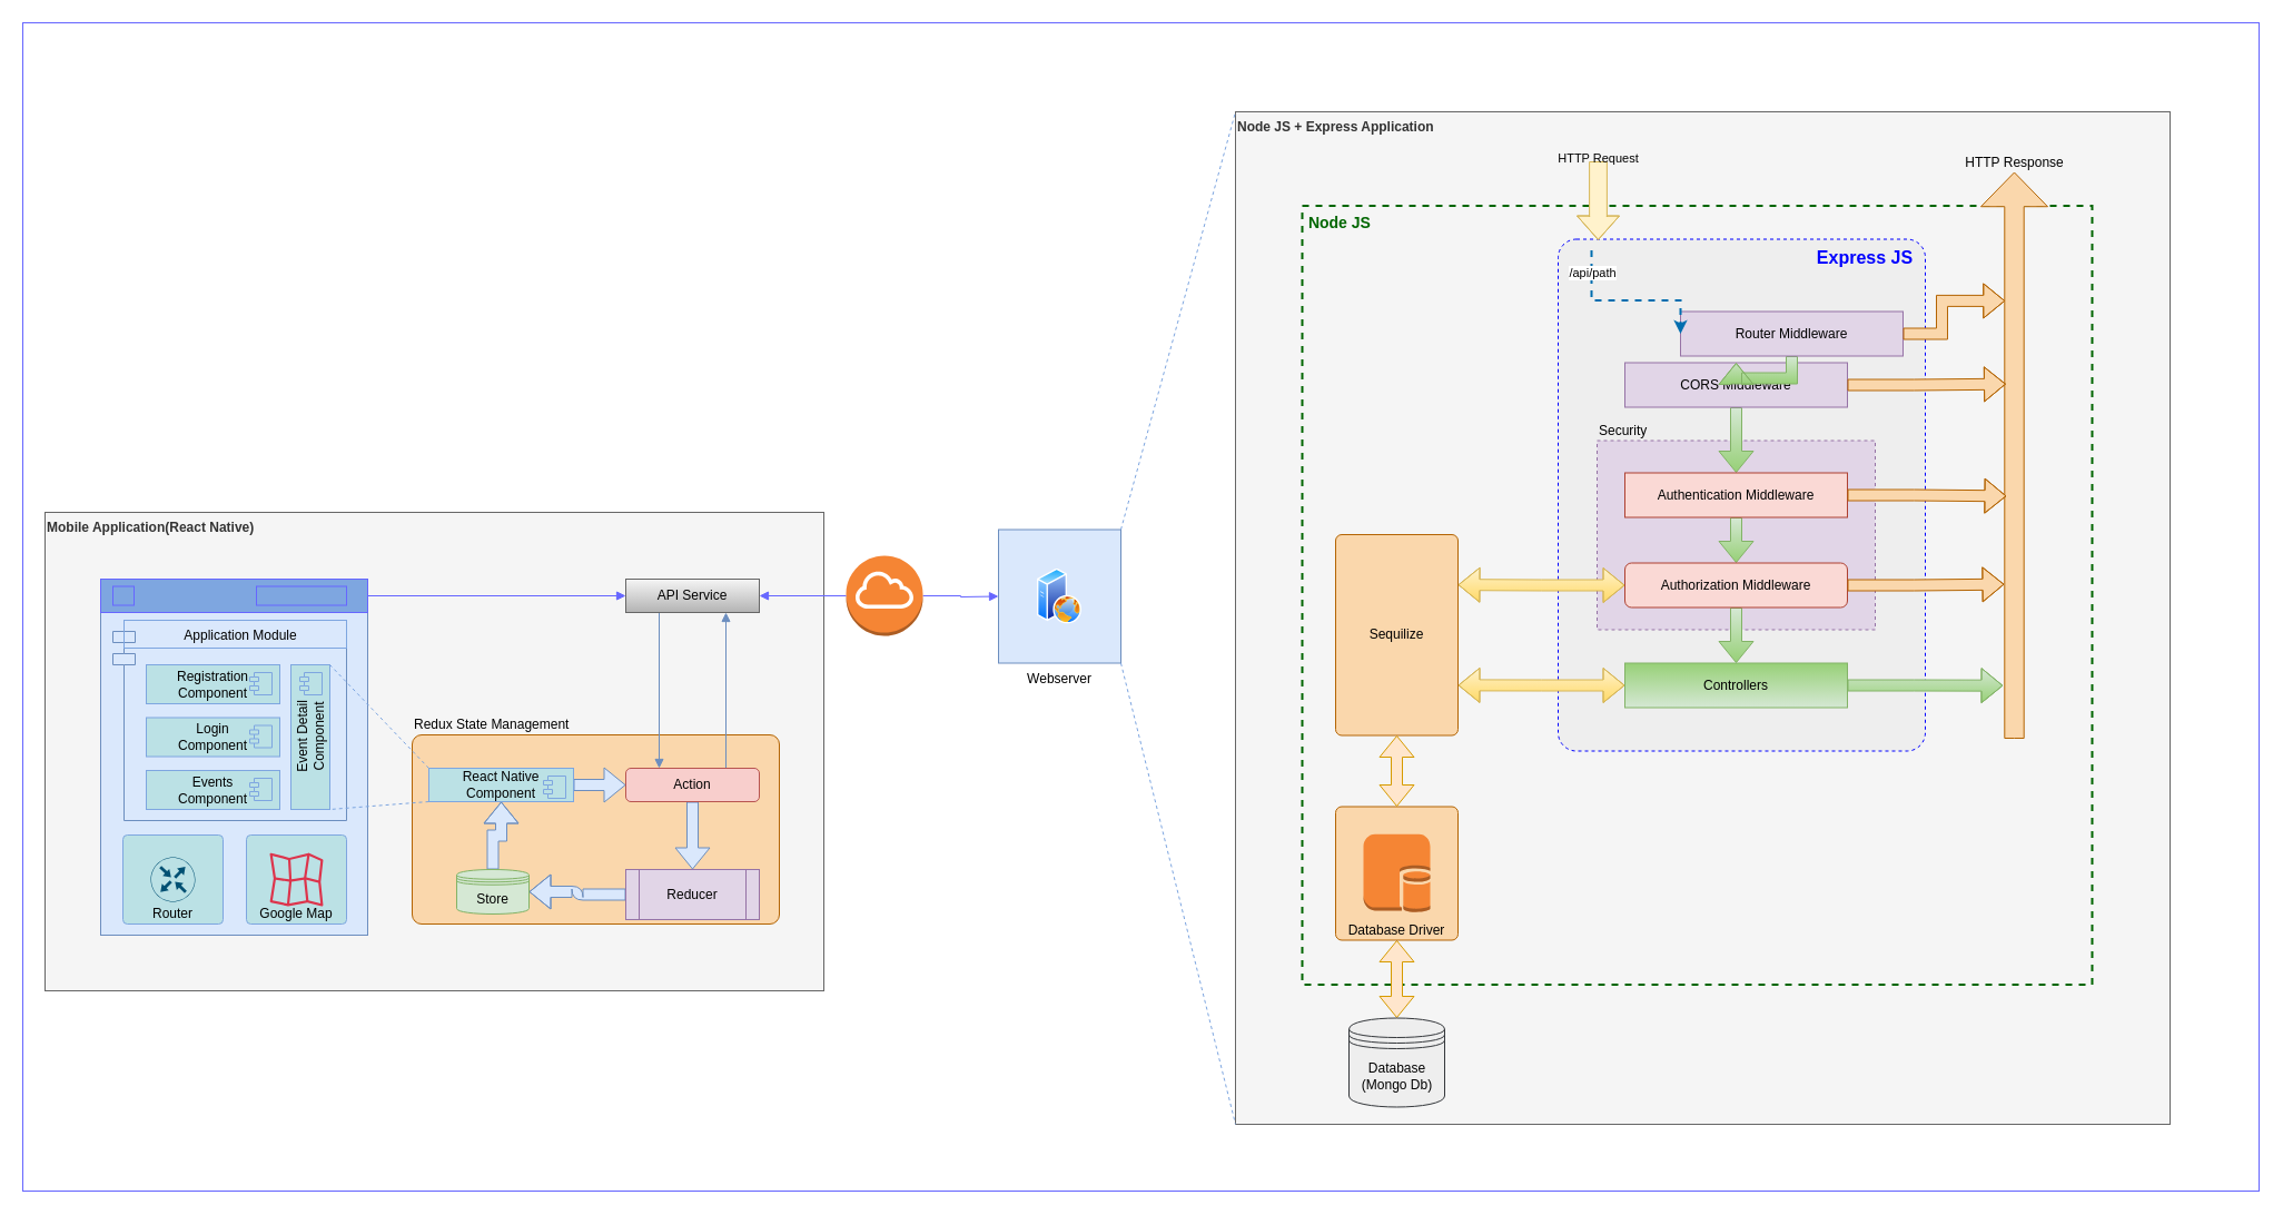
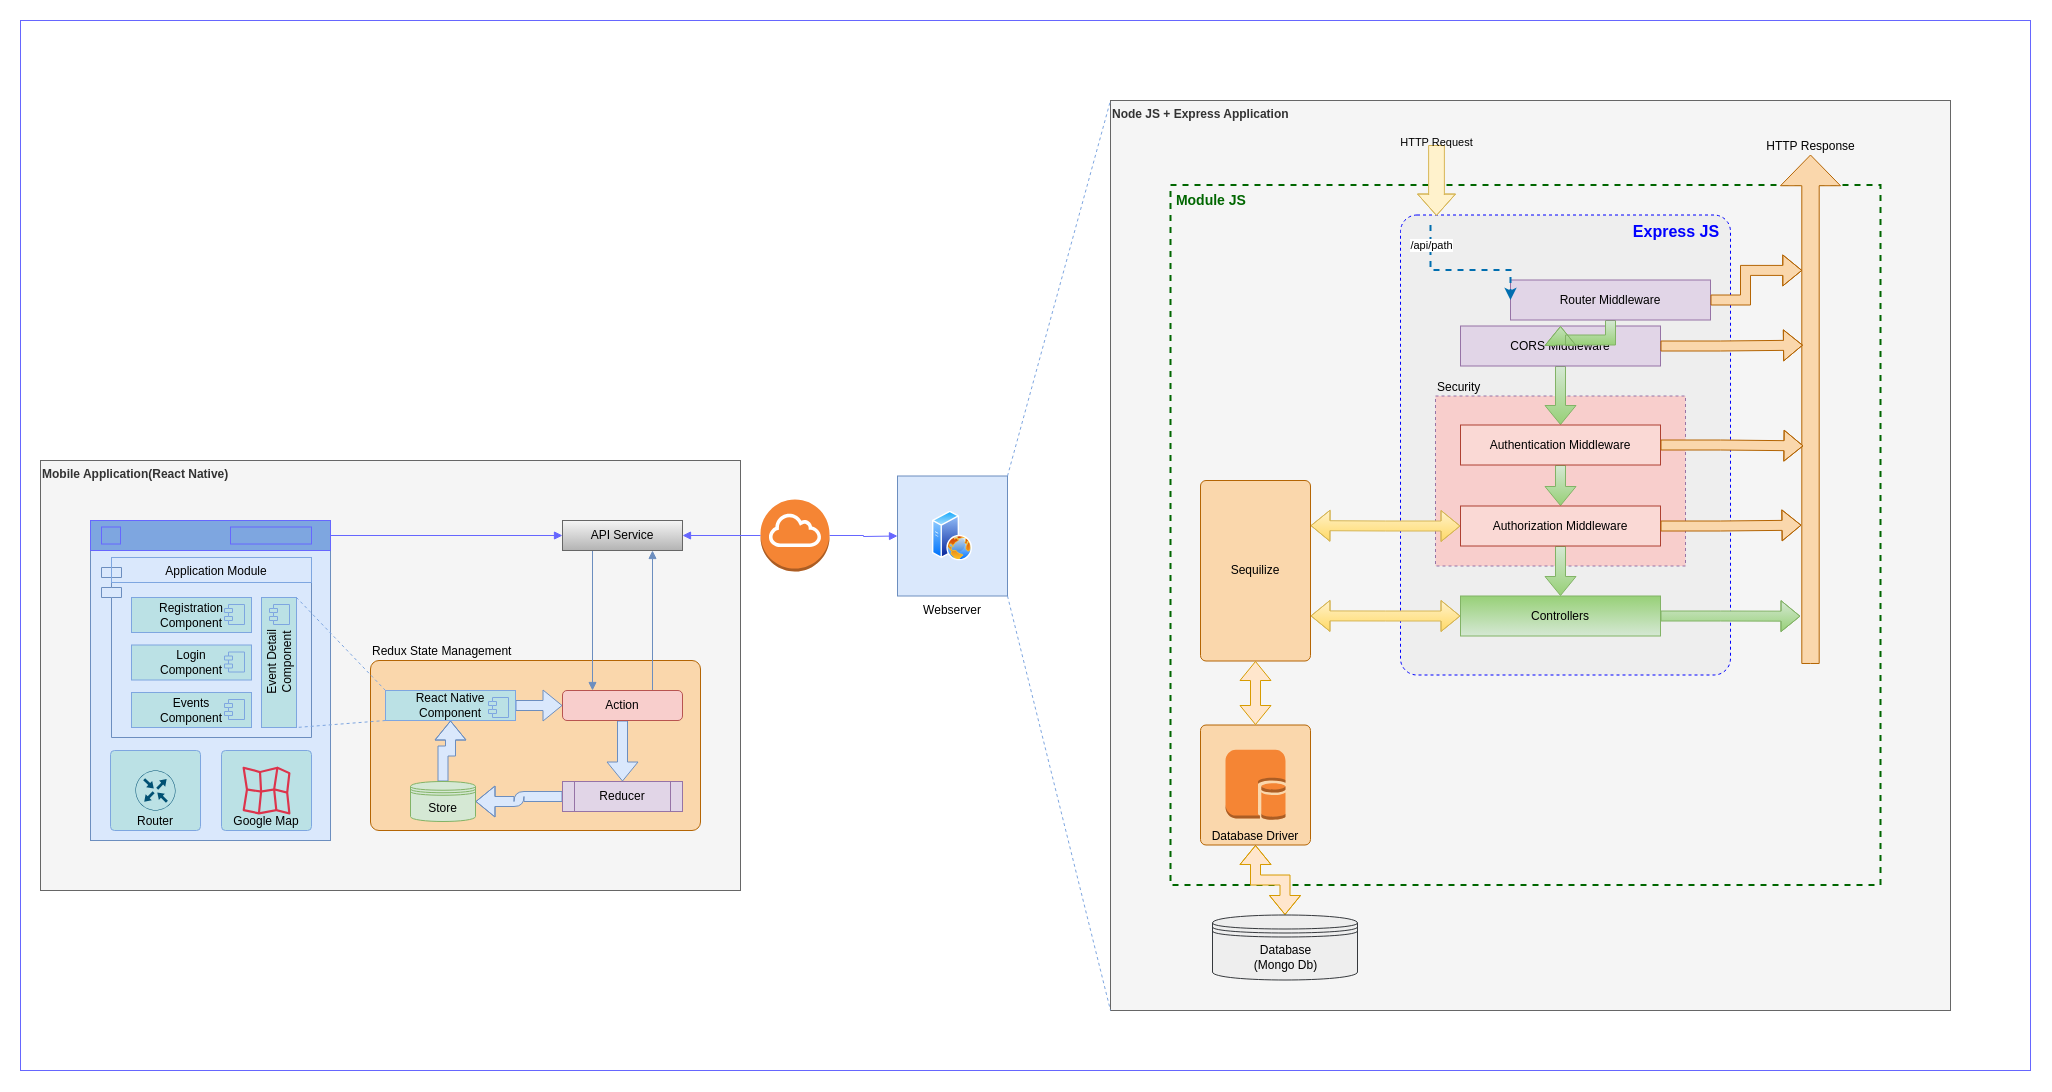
- <mxCell id="5" value="&amp;nbsp;Node JS" style="rounded=0;whiteSpace=wrap;html=1;fillColor=#f5f5f5;dashed=1;strokeWidth=2;strokeColor=#006600;gradientColor=none;align=left;verticalAlign=top;fontStyle=1;fontSize=14;fontColor=#006600;" parent="1" vertex="1"><mxGeometry x="1170" y="184.5" width="710" height="700" as="geometry" /></mxCell>
+ <mxCell id="5" value="&amp;nbsp;Module JS" style="rounded=0;whiteSpace=wrap;html=1;fillColor=#f5f5f5;dashed=1;strokeWidth=2;strokeColor=#006600;gradientColor=none;align=left;verticalAlign=top;fontStyle=1;fontSize=14;fontColor=#006600;" parent="1" vertex="1"><mxGeometry x="1170" y="184.5" width="710" height="700" as="geometry" /></mxCell>
- <mxCell id="7" value="Security" style="rounded=0;whiteSpace=wrap;html=1;fillColor=#e1d5e7;dashed=1;align=left;verticalAlign=bottom;labelPosition=center;verticalLabelPosition=top;strokeColor=#9673a6;" parent="1" vertex="1"><mxGeometry x="1435" y="395.5" width="250" height="170" as="geometry" /></mxCell>
+ <mxCell id="7" value="Security" style="rounded=0;whiteSpace=wrap;html=1;fillColor=#f8cecc;dashed=1;align=left;verticalAlign=bottom;labelPosition=center;verticalLabelPosition=top;strokeColor=#9673a6;" parent="1" vertex="1"><mxGeometry x="1435" y="395.5" width="250" height="170" as="geometry" /></mxCell>
- <mxCell id="62" value="Authorization Middleware" style="html=1;whiteSpace=wrap;horizontal=1;flipV=0;flipH=1;direction=west;fillColor=#fad9d5;strokeColor=#ae4132;rounded=1;" parent="1" vertex="1"><mxGeometry x="1460" y="505.5" width="200" height="40" as="geometry" /></mxCell>
+ <mxCell id="62" value="Authorization Middleware" style="html=1;whiteSpace=wrap;horizontal=1;flipV=0;flipH=1;direction=west;fillColor=#fad9d5;strokeColor=#ae4132;" parent="1" vertex="1"><mxGeometry x="1460" y="505.5" width="200" height="40" as="geometry" /></mxCell>
- <mxCell id="24" value="Reducer" style="shape=process;whiteSpace=wrap;html=1;backgroundOutline=1;fillColor=#e1d5e7;strokeColor=#9673a6;" parent="1" vertex="1"><mxGeometry x="562" y="781" width="120" height="45" as="geometry" /></mxCell>
+ <mxCell id="24" value="Reducer" style="shape=process;whiteSpace=wrap;html=1;backgroundOutline=1;fillColor=#e1d5e7;strokeColor=#9673a6;" parent="1" vertex="1"><mxGeometry x="562" y="781" width="120" height="30" as="geometry" /></mxCell>
- <mxCell id="46" value="Database&lt;br&gt;(Mongo Db)" style="shape=datastore;html=1;labelPosition=center;verticalLabelPosition=middle;align=center;verticalAlign=middle;fillColor=#eeeeee;strokeColor=#36393d;horizontal=1;" parent="1" vertex="1"><mxGeometry x="1212" y="914.5" width="86" height="80" as="geometry" /></mxCell>
+ <mxCell id="46" value="Database&lt;br&gt;(Mongo Db)" style="shape=datastore;html=1;labelPosition=center;verticalLabelPosition=middle;align=center;verticalAlign=middle;fillColor=#eeeeee;strokeColor=#36393d;horizontal=1;" parent="1" vertex="1"><mxGeometry x="1212" y="914.5" width="145" height="65" as="geometry" /></mxCell>
